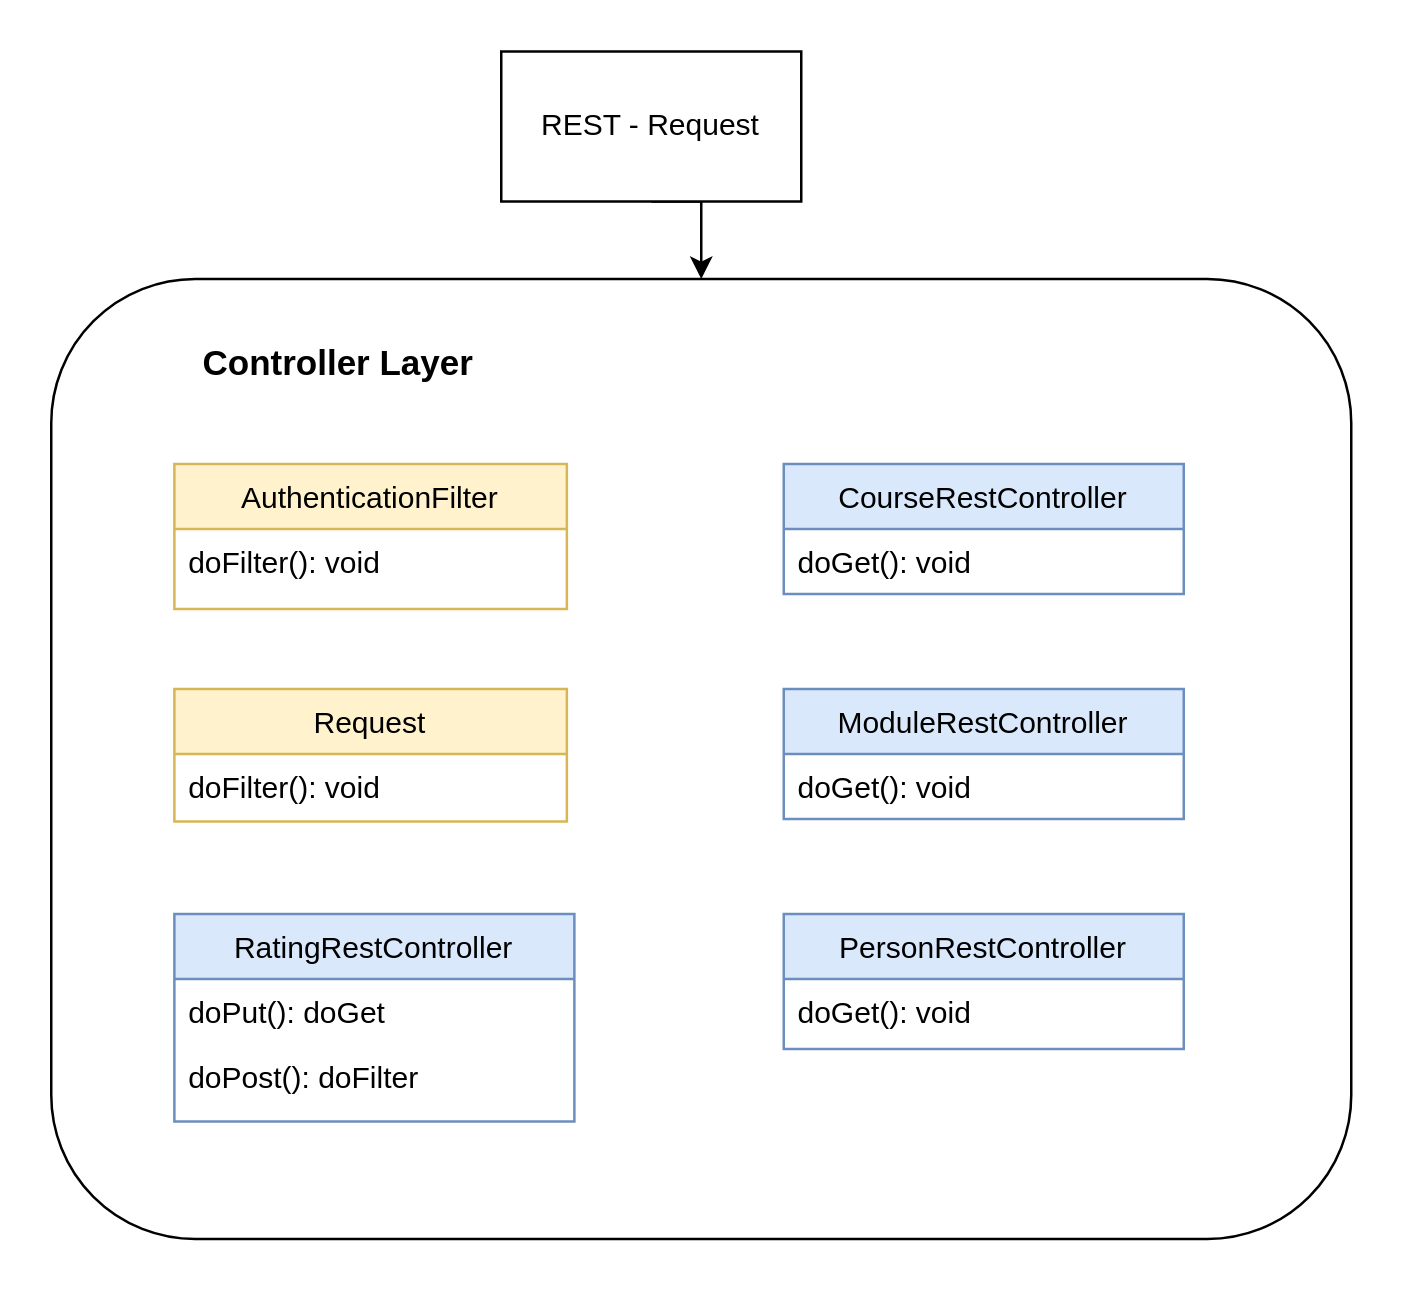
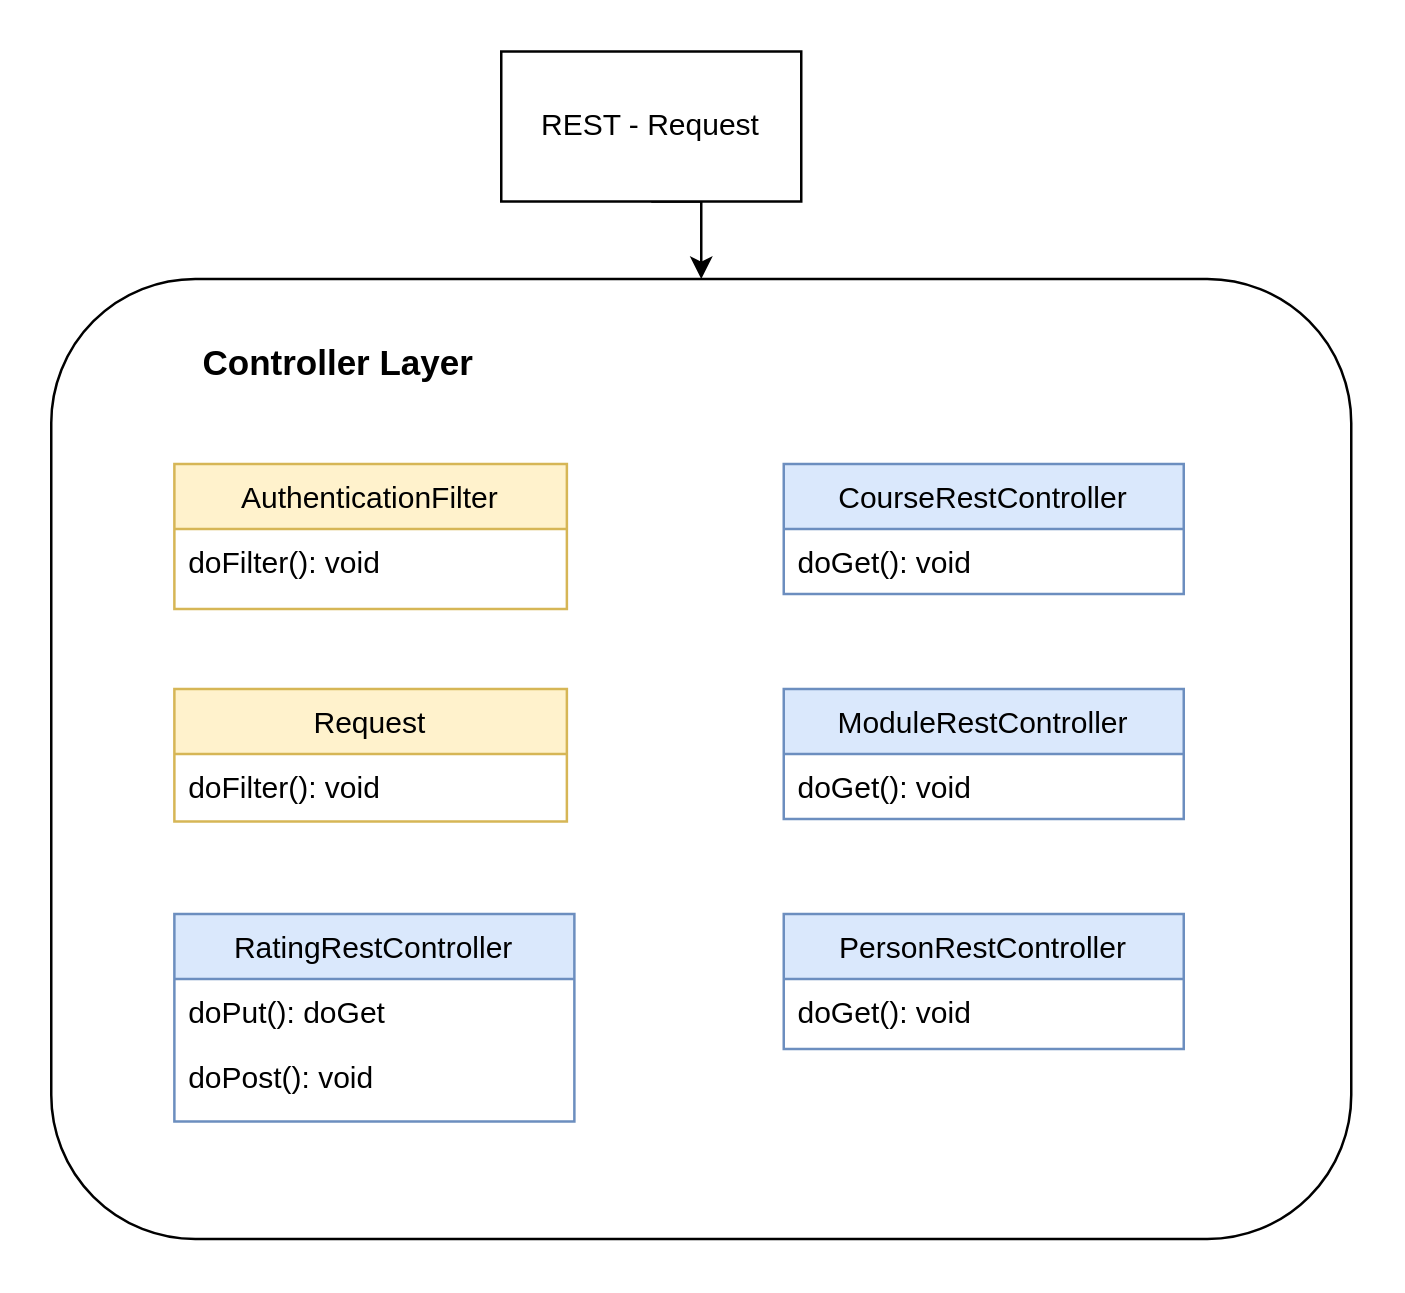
- <mxCell id="7" value="doPost(): doFilter" style="text;align=left;verticalAlign=top;spacingLeft=4;spacingRight=4;overflow=hidden;rotatable=0;points=[[0,0.5],[1,0.5]];portConstraint=eastwest;" vertex="1" parent="5"><mxGeometry y="52" width="160" height="26" as="geometry" /></mxCell>
+ <mxCell id="7" value="doPost(): void" style="text;align=left;verticalAlign=top;spacingLeft=4;spacingRight=4;overflow=hidden;rotatable=0;points=[[0,0.5],[1,0.5]];portConstraint=eastwest;" vertex="1" parent="5"><mxGeometry y="52" width="160" height="26" as="geometry" /></mxCell>
